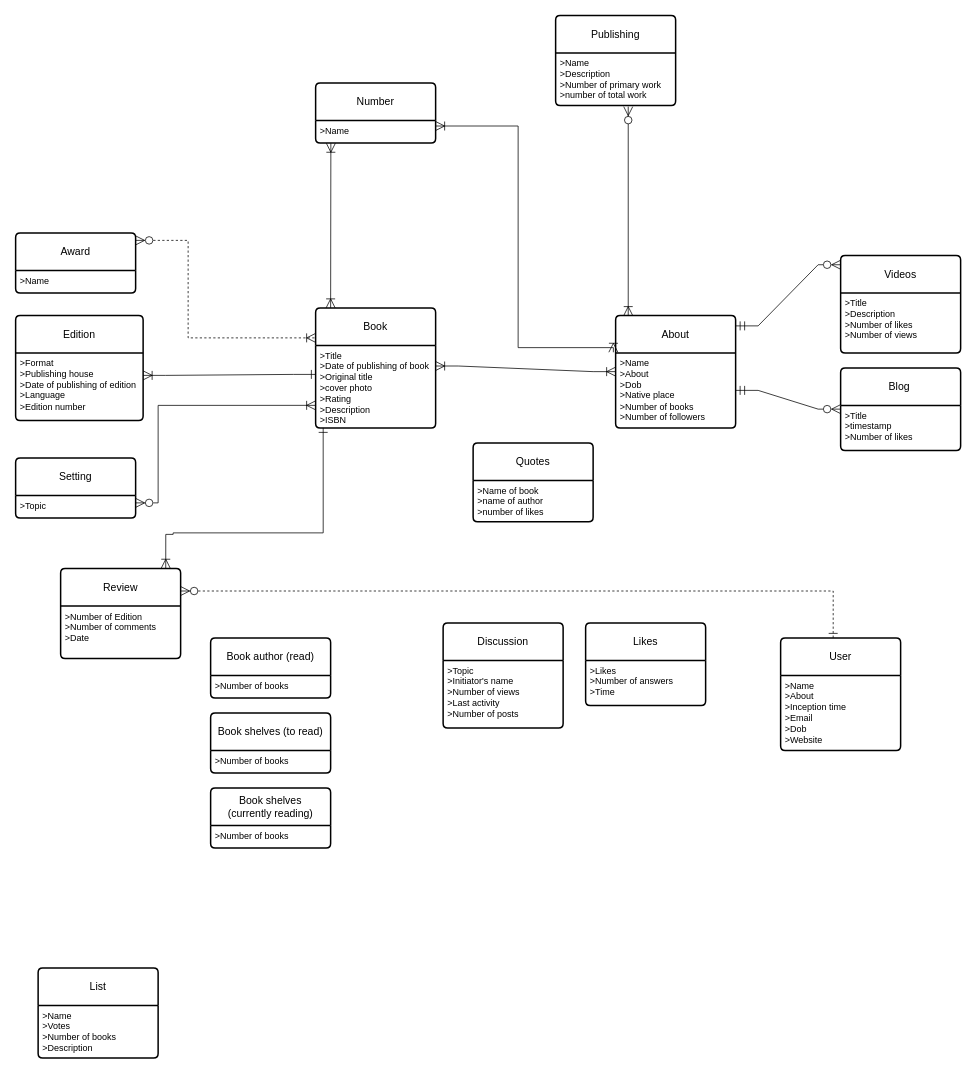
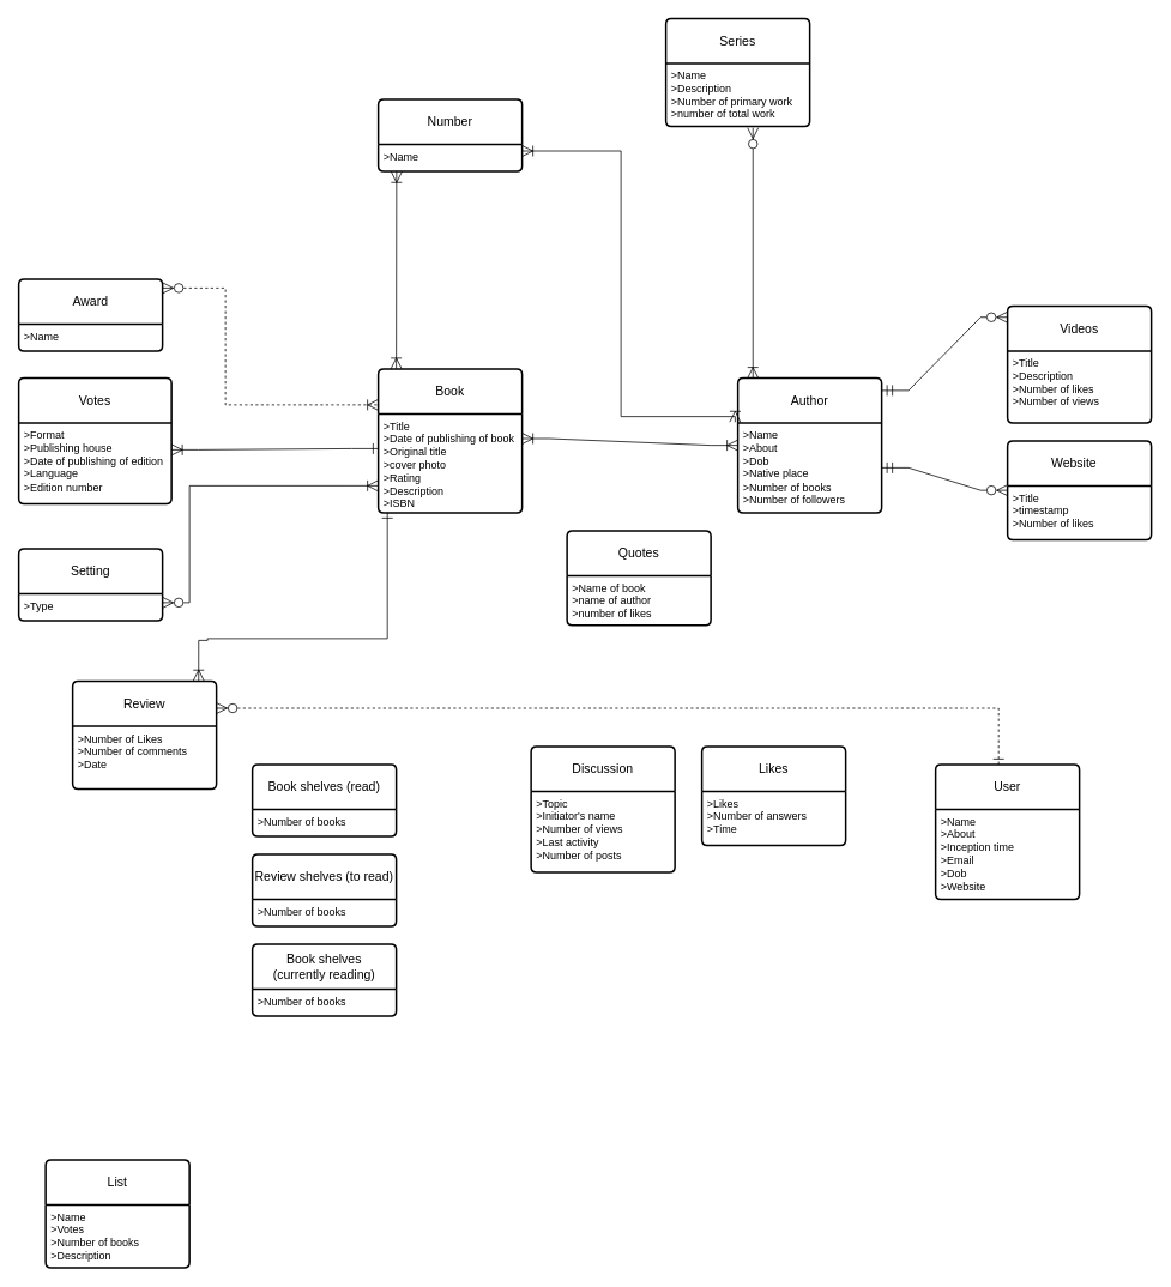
- <mxCell id="10" value="Publishing" style="swimlane;childLayout=stackLayout;horizontal=1;startSize=50;horizontalStack=0;rounded=1;fontSize=14;fontStyle=0;strokeWidth=2;resizeParent=0;resizeLast=1;shadow=0;dashed=0;align=center;arcSize=4;whiteSpace=wrap;html=1;" parent="1" vertex="1"><mxGeometry x="740" y="20" width="160" height="120" as="geometry" /></mxCell>
+ <mxCell id="10" value="Series" style="swimlane;childLayout=stackLayout;horizontal=1;startSize=50;horizontalStack=0;rounded=1;fontSize=14;fontStyle=0;strokeWidth=2;resizeParent=0;resizeLast=1;shadow=0;dashed=0;align=center;arcSize=4;whiteSpace=wrap;html=1;" parent="1" vertex="1"><mxGeometry x="740" y="20" width="160" height="120" as="geometry" /></mxCell>
- <mxCell id="16" value="Edition" style="swimlane;childLayout=stackLayout;horizontal=1;startSize=50;horizontalStack=0;rounded=1;fontSize=14;fontStyle=0;strokeWidth=2;resizeParent=0;resizeLast=1;shadow=0;dashed=0;align=center;arcSize=4;whiteSpace=wrap;html=1;" parent="1" vertex="1"><mxGeometry x="20" y="420" width="170" height="140" as="geometry" /></mxCell>
+ <mxCell id="16" value="Votes" style="swimlane;childLayout=stackLayout;horizontal=1;startSize=50;horizontalStack=0;rounded=1;fontSize=14;fontStyle=0;strokeWidth=2;resizeParent=0;resizeLast=1;shadow=0;dashed=0;align=center;arcSize=4;whiteSpace=wrap;html=1;" parent="1" vertex="1"><mxGeometry x="20" y="420" width="170" height="140" as="geometry" /></mxCell>
- <mxCell id="4" value="About" style="swimlane;childLayout=stackLayout;horizontal=1;startSize=50;horizontalStack=0;rounded=1;fontSize=14;fontStyle=0;strokeWidth=2;resizeParent=0;resizeLast=1;shadow=0;dashed=0;align=center;arcSize=4;whiteSpace=wrap;html=1;" parent="1" vertex="1"><mxGeometry x="820" y="420" width="160" height="150" as="geometry" /></mxCell>
+ <mxCell id="4" value="Author" style="swimlane;childLayout=stackLayout;horizontal=1;startSize=50;horizontalStack=0;rounded=1;fontSize=14;fontStyle=0;strokeWidth=2;resizeParent=0;resizeLast=1;shadow=0;dashed=0;align=center;arcSize=4;whiteSpace=wrap;html=1;" parent="1" vertex="1"><mxGeometry x="820" y="420" width="160" height="150" as="geometry" /></mxCell>
- <mxCell id="34" value="Blog&lt;span style=&quot;white-space: pre;&quot;&gt;&#09;&lt;/span&gt;" style="swimlane;childLayout=stackLayout;horizontal=1;startSize=50;horizontalStack=0;rounded=1;fontSize=14;fontStyle=0;strokeWidth=2;resizeParent=0;resizeLast=1;shadow=0;dashed=0;align=center;arcSize=4;whiteSpace=wrap;html=1;" vertex="1" parent="1"><mxGeometry x="1120" y="490" width="160" height="110" as="geometry" /></mxCell>
+ <mxCell id="34" value="Website&lt;span style=&quot;white-space: pre;&quot;&gt;&#09;&lt;/span&gt;" style="swimlane;childLayout=stackLayout;horizontal=1;startSize=50;horizontalStack=0;rounded=1;fontSize=14;fontStyle=0;strokeWidth=2;resizeParent=0;resizeLast=1;shadow=0;dashed=0;align=center;arcSize=4;whiteSpace=wrap;html=1;" vertex="1" parent="1"><mxGeometry x="1120" y="490" width="160" height="110" as="geometry" /></mxCell>
- <mxCell id="13" value="&amp;gt;Topic" style="align=left;strokeColor=none;fillColor=none;spacingLeft=4;fontSize=12;verticalAlign=top;resizable=0;rotatable=0;part=1;html=1;" parent="12" vertex="1"><mxGeometry y="50" width="160" height="30" as="geometry" /></mxCell>
+ <mxCell id="13" value="&amp;gt;Type" style="align=left;strokeColor=none;fillColor=none;spacingLeft=4;fontSize=12;verticalAlign=top;resizable=0;rotatable=0;part=1;html=1;" parent="12" vertex="1"><mxGeometry y="50" width="160" height="30" as="geometry" /></mxCell>
- <mxCell id="7" value="&amp;gt;Number of Edition&lt;br&gt;&amp;gt;Number of comments&lt;br&gt;&amp;gt;Date&amp;nbsp;" style="align=left;strokeColor=none;fillColor=none;spacingLeft=4;fontSize=12;verticalAlign=top;resizable=0;rotatable=0;part=1;html=1;" parent="6" vertex="1"><mxGeometry y="50" width="160" height="70" as="geometry" /></mxCell>
+ <mxCell id="7" value="&amp;gt;Number of Likes&lt;br&gt;&amp;gt;Number of comments&lt;br&gt;&amp;gt;Date&amp;nbsp;" style="align=left;strokeColor=none;fillColor=none;spacingLeft=4;fontSize=12;verticalAlign=top;resizable=0;rotatable=0;part=1;html=1;" parent="6" vertex="1"><mxGeometry y="50" width="160" height="70" as="geometry" /></mxCell>
- <mxCell id="28" value="Book author (read)" style="swimlane;childLayout=stackLayout;horizontal=1;startSize=50;horizontalStack=0;rounded=1;fontSize=14;fontStyle=0;strokeWidth=2;resizeParent=0;resizeLast=1;shadow=0;dashed=0;align=center;arcSize=4;whiteSpace=wrap;html=1;" vertex="1" parent="1"><mxGeometry x="280" y="850" width="160" height="80" as="geometry" /></mxCell>
+ <mxCell id="28" value="Book shelves (read)" style="swimlane;childLayout=stackLayout;horizontal=1;startSize=50;horizontalStack=0;rounded=1;fontSize=14;fontStyle=0;strokeWidth=2;resizeParent=0;resizeLast=1;shadow=0;dashed=0;align=center;arcSize=4;whiteSpace=wrap;html=1;" vertex="1" parent="1"><mxGeometry x="280" y="850" width="160" height="80" as="geometry" /></mxCell>
- <mxCell id="30" value="Book shelves (to read)" style="swimlane;childLayout=stackLayout;horizontal=1;startSize=50;horizontalStack=0;rounded=1;fontSize=14;fontStyle=0;strokeWidth=2;resizeParent=0;resizeLast=1;shadow=0;dashed=0;align=center;arcSize=4;whiteSpace=wrap;html=1;" vertex="1" parent="1"><mxGeometry x="280" y="950" width="160" height="80" as="geometry" /></mxCell>
+ <mxCell id="30" value="Review shelves (to read)" style="swimlane;childLayout=stackLayout;horizontal=1;startSize=50;horizontalStack=0;rounded=1;fontSize=14;fontStyle=0;strokeWidth=2;resizeParent=0;resizeLast=1;shadow=0;dashed=0;align=center;arcSize=4;whiteSpace=wrap;html=1;" vertex="1" parent="1"><mxGeometry x="280" y="950" width="160" height="80" as="geometry" /></mxCell>
